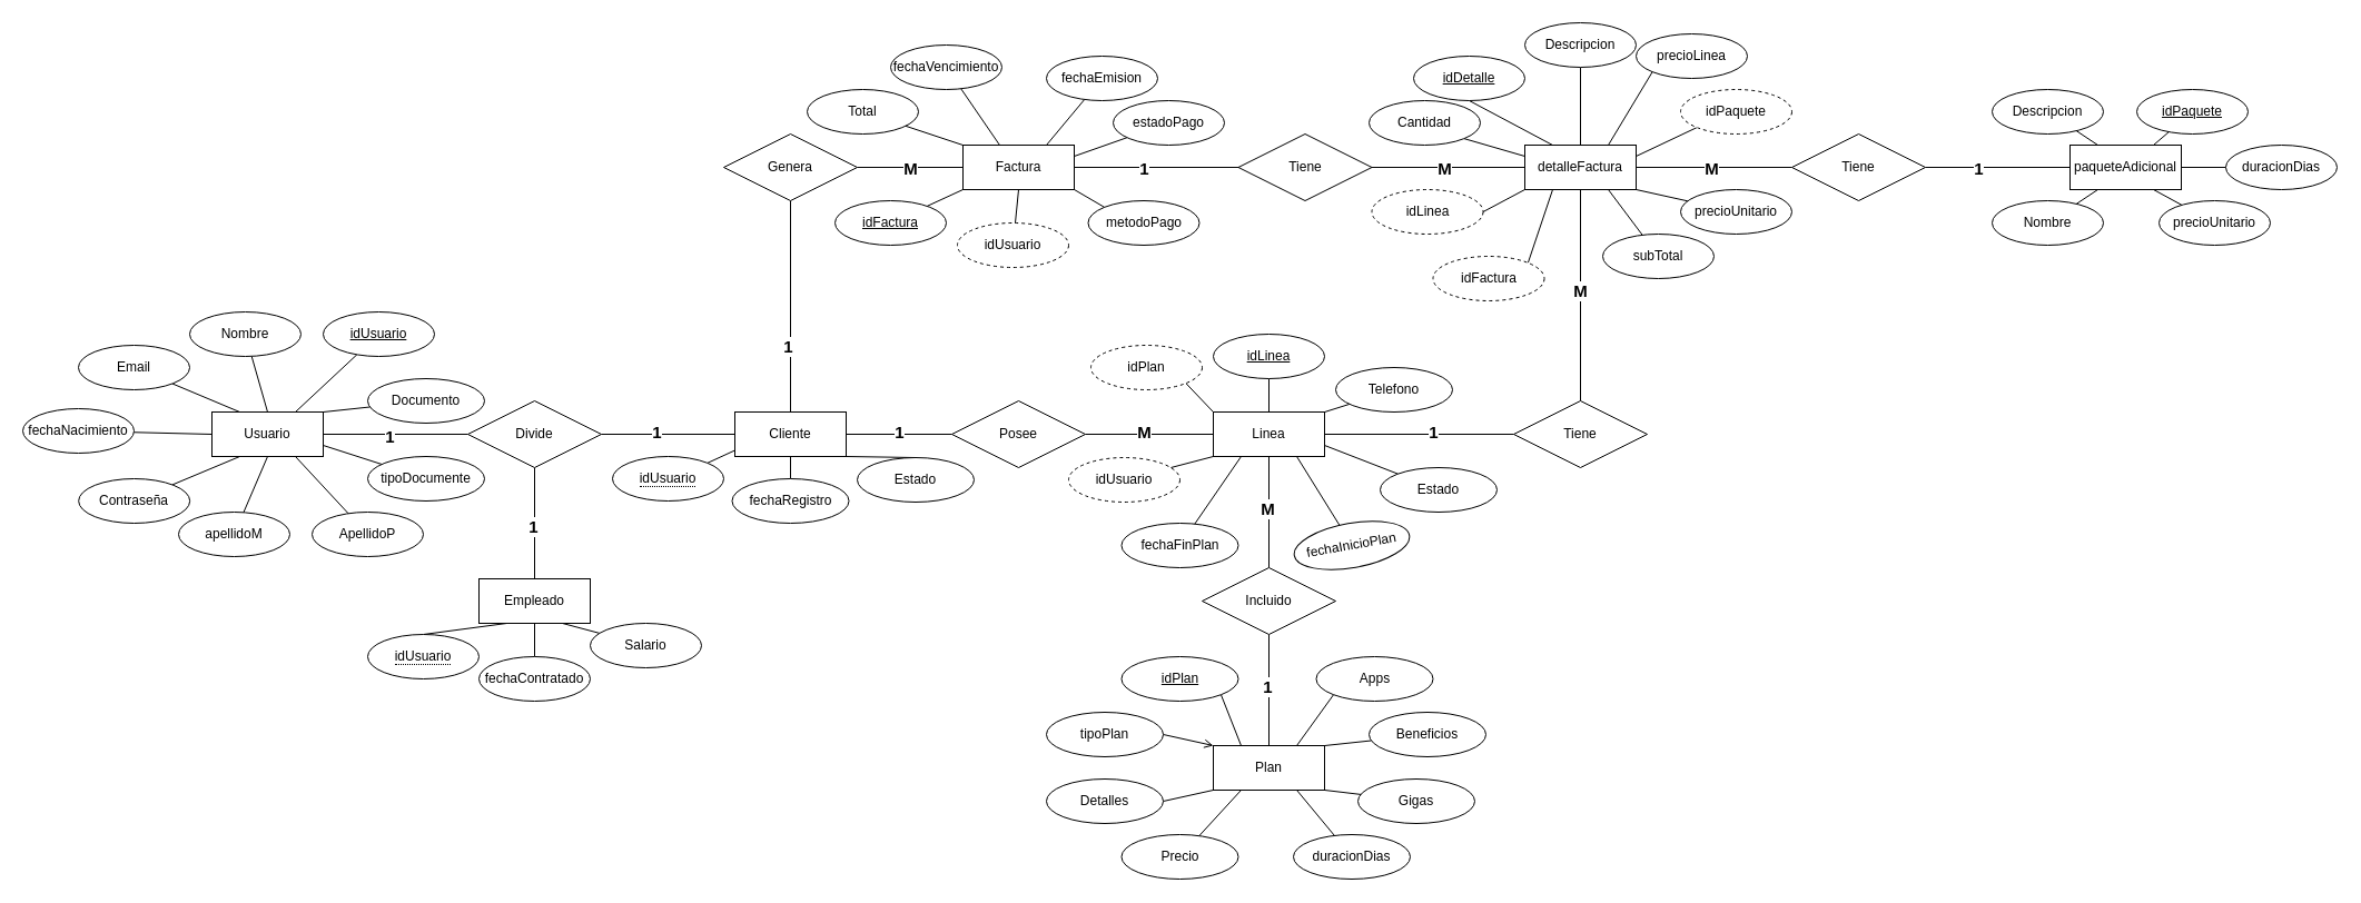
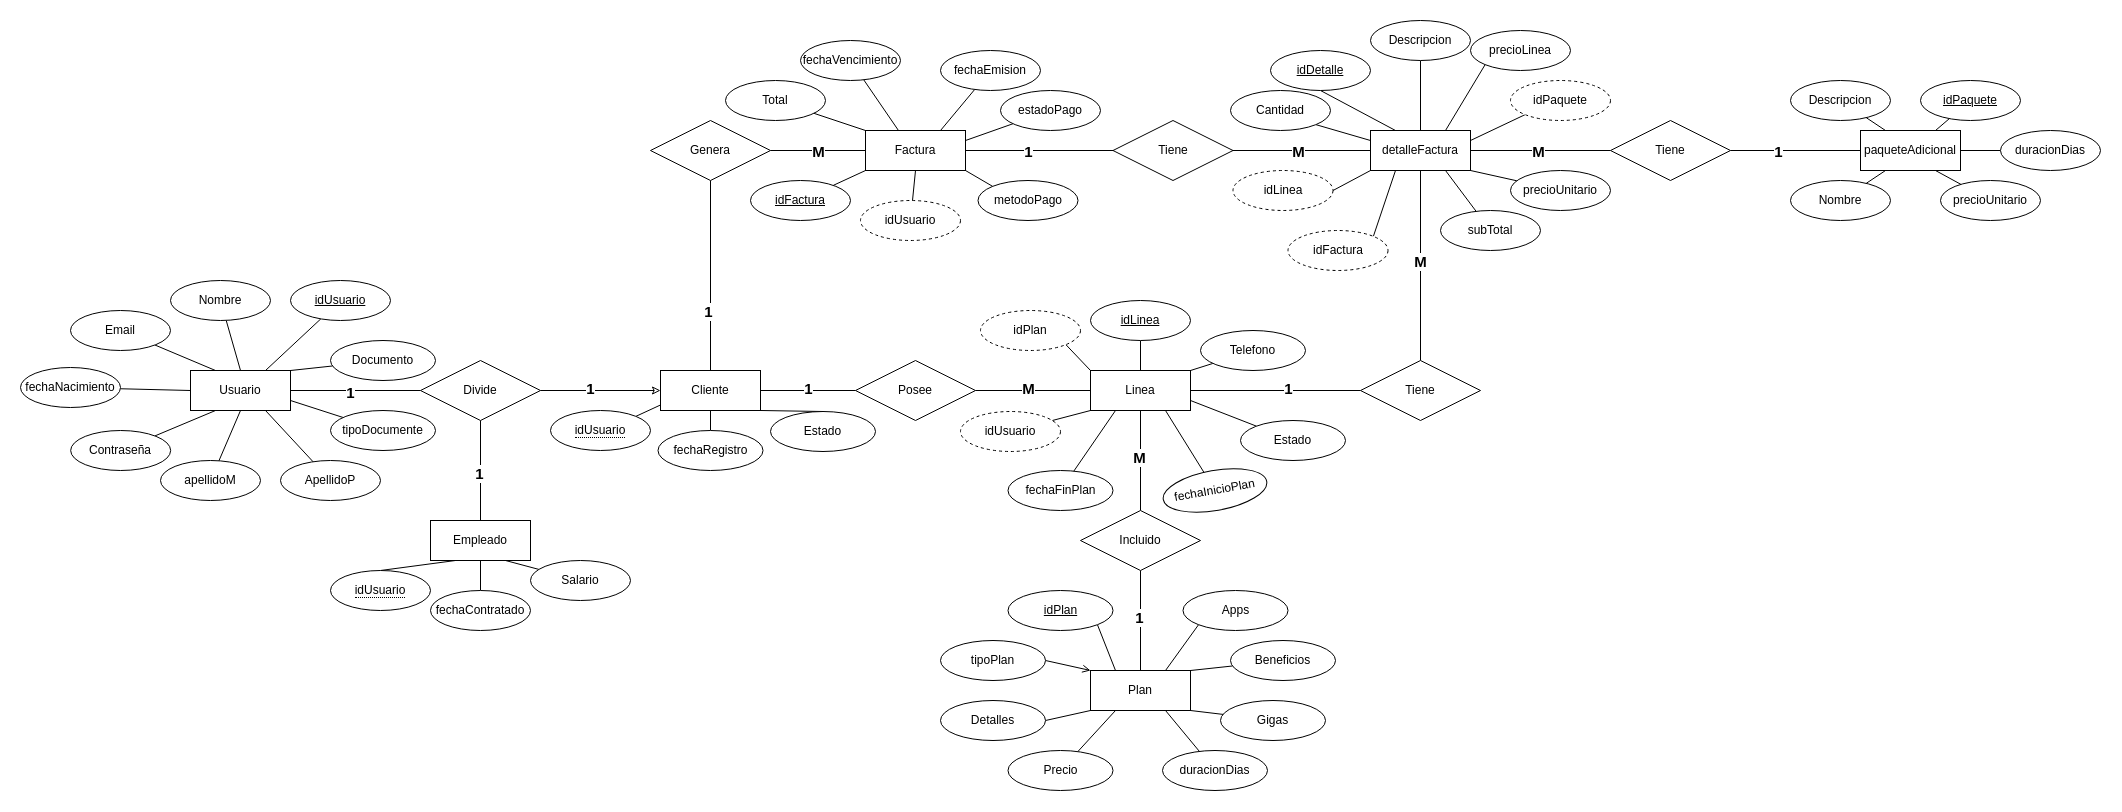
- <mxCell id="20" style="rounded=0;orthogonalLoop=1;jettySize=auto;html=1;exitX=1;exitY=0.5;exitDx=0;exitDy=0;entryX=0;entryY=0.5;entryDx=0;entryDy=0;endArrow=none;endFill=0;" parent="1" source="21" target="9" edge="1"><mxGeometry relative="1" as="geometry" /></mxCell>
+ <mxCell id="20" style="rounded=0;orthogonalLoop=1;jettySize=auto;html=1;exitX=1;exitY=0.5;exitDx=0;exitDy=0;entryX=0;entryY=0.5;entryDx=0;entryDy=0;endArrow=classic;endFill=0;" parent="1" source="21" target="9" edge="1"><mxGeometry relative="1" as="geometry" /></mxCell>
